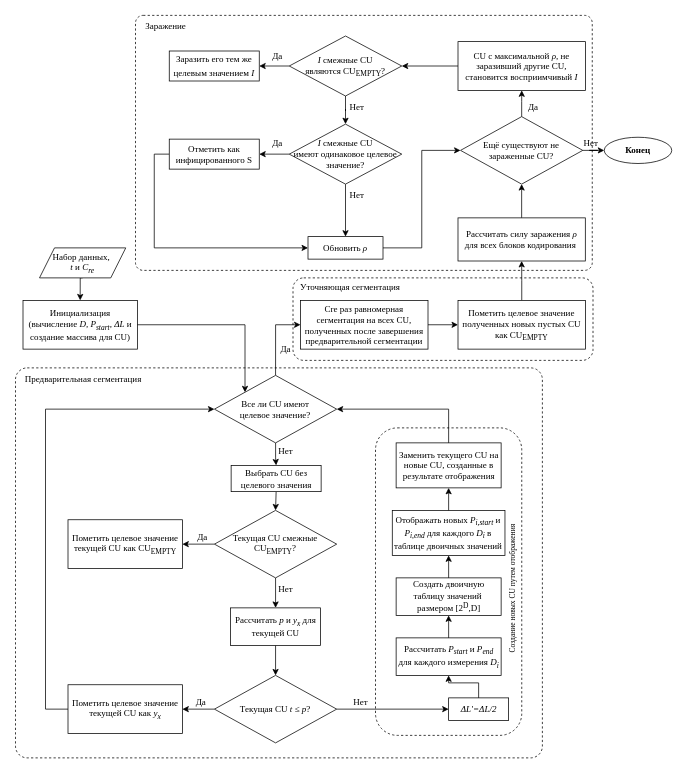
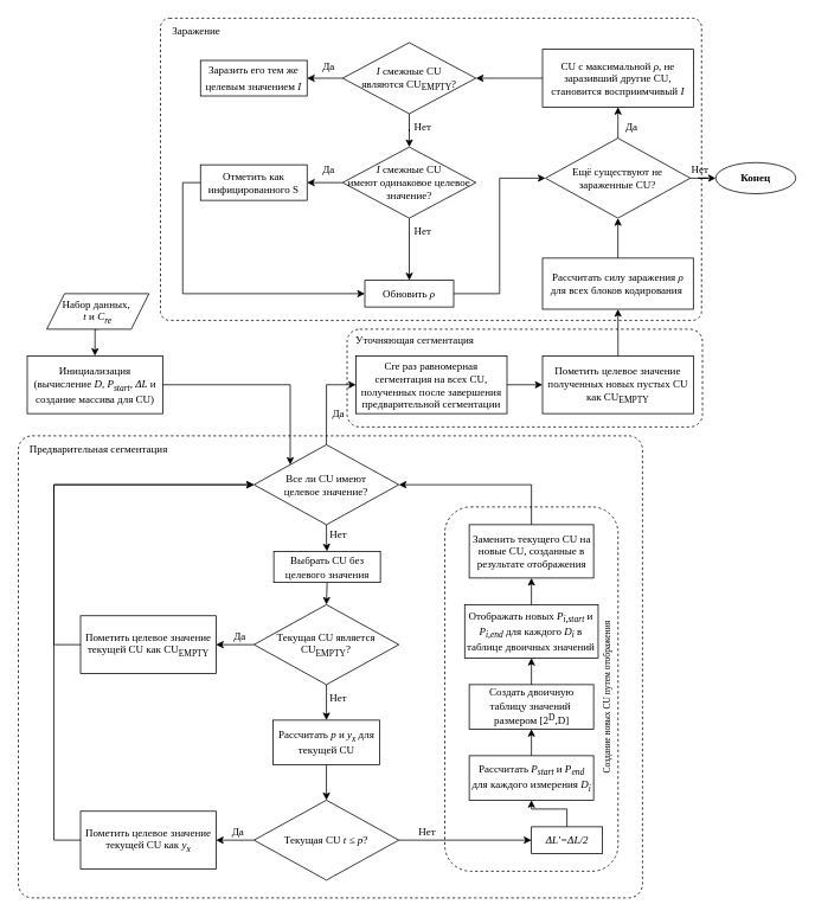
+ <mxCell id="33" style="edgeStyle=orthogonalEdgeStyle;rounded=0;orthogonalLoop=1;jettySize=auto;html=1;exitX=0;exitY=0.5;exitDx=0;exitDy=0;entryX=0;entryY=0.5;entryDx=0;entryDy=0;" parent="1" source="34" target="24" edge="1"><mxGeometry relative="1" as="geometry"><Array as="points"><mxPoint x="60" y="725" /><mxPoint x="60" y="545" /></Array></mxGeometry></mxCell>
- <mxCell id="19" value="&lt;font face=&quot;Times New Roman&quot;&gt;Текущая CU смежные CU&lt;sub&gt;EMPTY&lt;/sub&gt;?&lt;/font&gt;" style="rhombus;whiteSpace=wrap;html=1;" parent="1" vertex="1"><mxGeometry x="285.25" y="680" width="163" height="90" as="geometry" /></mxCell>
+ <mxCell id="19" value="&lt;font face=&quot;Times New Roman&quot;&gt;Текущая CU является CU&lt;sub&gt;EMPTY&lt;/sub&gt;?&lt;/font&gt;" style="rhombus;whiteSpace=wrap;html=1;" parent="1" vertex="1"><mxGeometry x="285.25" y="680" width="163" height="90" as="geometry" /></mxCell>
